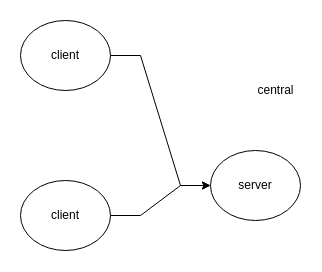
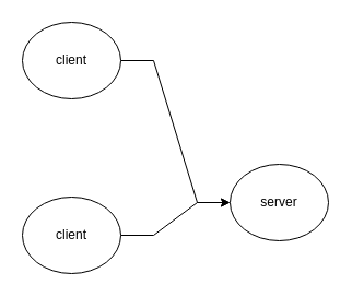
- <mxCell id="7" value="central" style="text;html=1;align=center;verticalAlign=middle;resizable=0;points=[];autosize=1;strokeColor=none;" vertex="1" parent="1"><mxGeometry x="250" y="80" width="50" height="20" as="geometry" /></mxCell>
